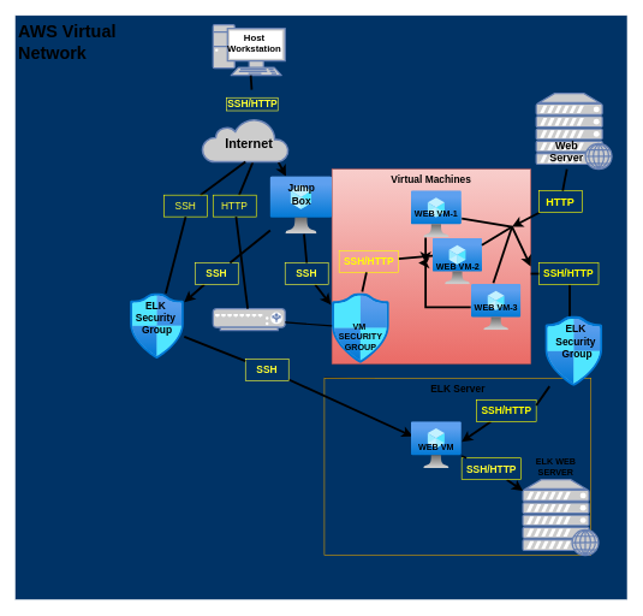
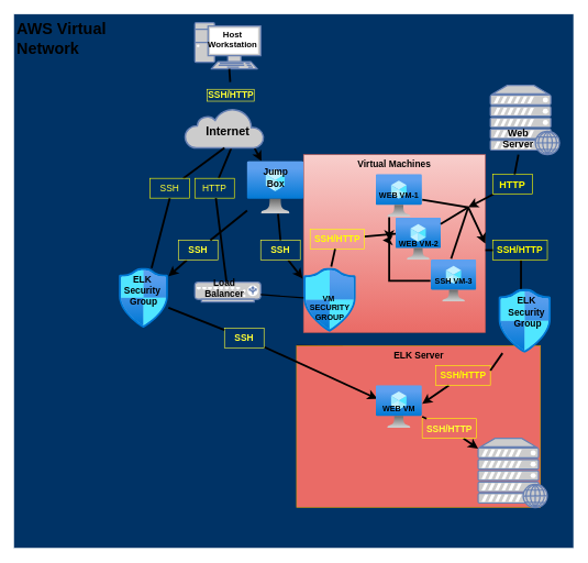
- <mxCell id="20" value="WEB VM-3" style="text;html=1;strokeColor=none;fillColor=none;align=center;verticalAlign=middle;whiteSpace=wrap;rounded=0;fontStyle=1;fontColor=#000000;" parent="1" vertex="1"><mxGeometry x="652.62" y="413.57" width="70" height="24" as="geometry" /></mxCell>
+ <mxCell id="20" value="SSH VM-3" style="text;html=1;strokeColor=none;fillColor=none;align=center;verticalAlign=middle;whiteSpace=wrap;rounded=0;fontStyle=1;fontColor=#000000;" parent="1" vertex="1"><mxGeometry x="652.62" y="413.57" width="70" height="24" as="geometry" /></mxCell>
+ <mxCell id="46" value="Load Balancer" style="text;html=1;strokeColor=none;fillColor=none;align=center;verticalAlign=middle;whiteSpace=wrap;rounded=0;fontSize=14;fontColor=#000000;fontStyle=1" vertex="1" parent="1"><mxGeometry x="310" y="427.57" width="60" height="18.99" as="geometry" /></mxCell>
- <mxCell id="6" value="&lt;font color=&quot;#000000&quot;&gt;&lt;b&gt;ELK Server&lt;/b&gt;&lt;/font&gt;" style="whiteSpace=wrap;html=1;fillColor=#003366;fontSize=14;strokeColor=#d79b00;verticalAlign=top;" parent="1" vertex="1"><mxGeometry x="449.52" y="524" width="369.96" height="245" as="geometry" /></mxCell>
+ <mxCell id="6" value="&lt;font color=&quot;#000000&quot;&gt;&lt;b&gt;ELK Server&lt;/b&gt;&lt;/font&gt;" style="whiteSpace=wrap;html=1;fillColor=#EA6B66;fontSize=14;strokeColor=#d79b00;verticalAlign=top;" parent="1" vertex="1"><mxGeometry x="449.52" y="524" width="369.96" height="245" as="geometry" /></mxCell>
- <mxCell id="30" value="ELK WEB&lt;br&gt;SERVER" style="text;html=1;strokeColor=none;fillColor=none;align=center;verticalAlign=middle;whiteSpace=wrap;rounded=0;fontColor=#000000;fontStyle=1" parent="1" vertex="1"><mxGeometry x="736" y="631.5" width="70" height="30" as="geometry" /></mxCell>
